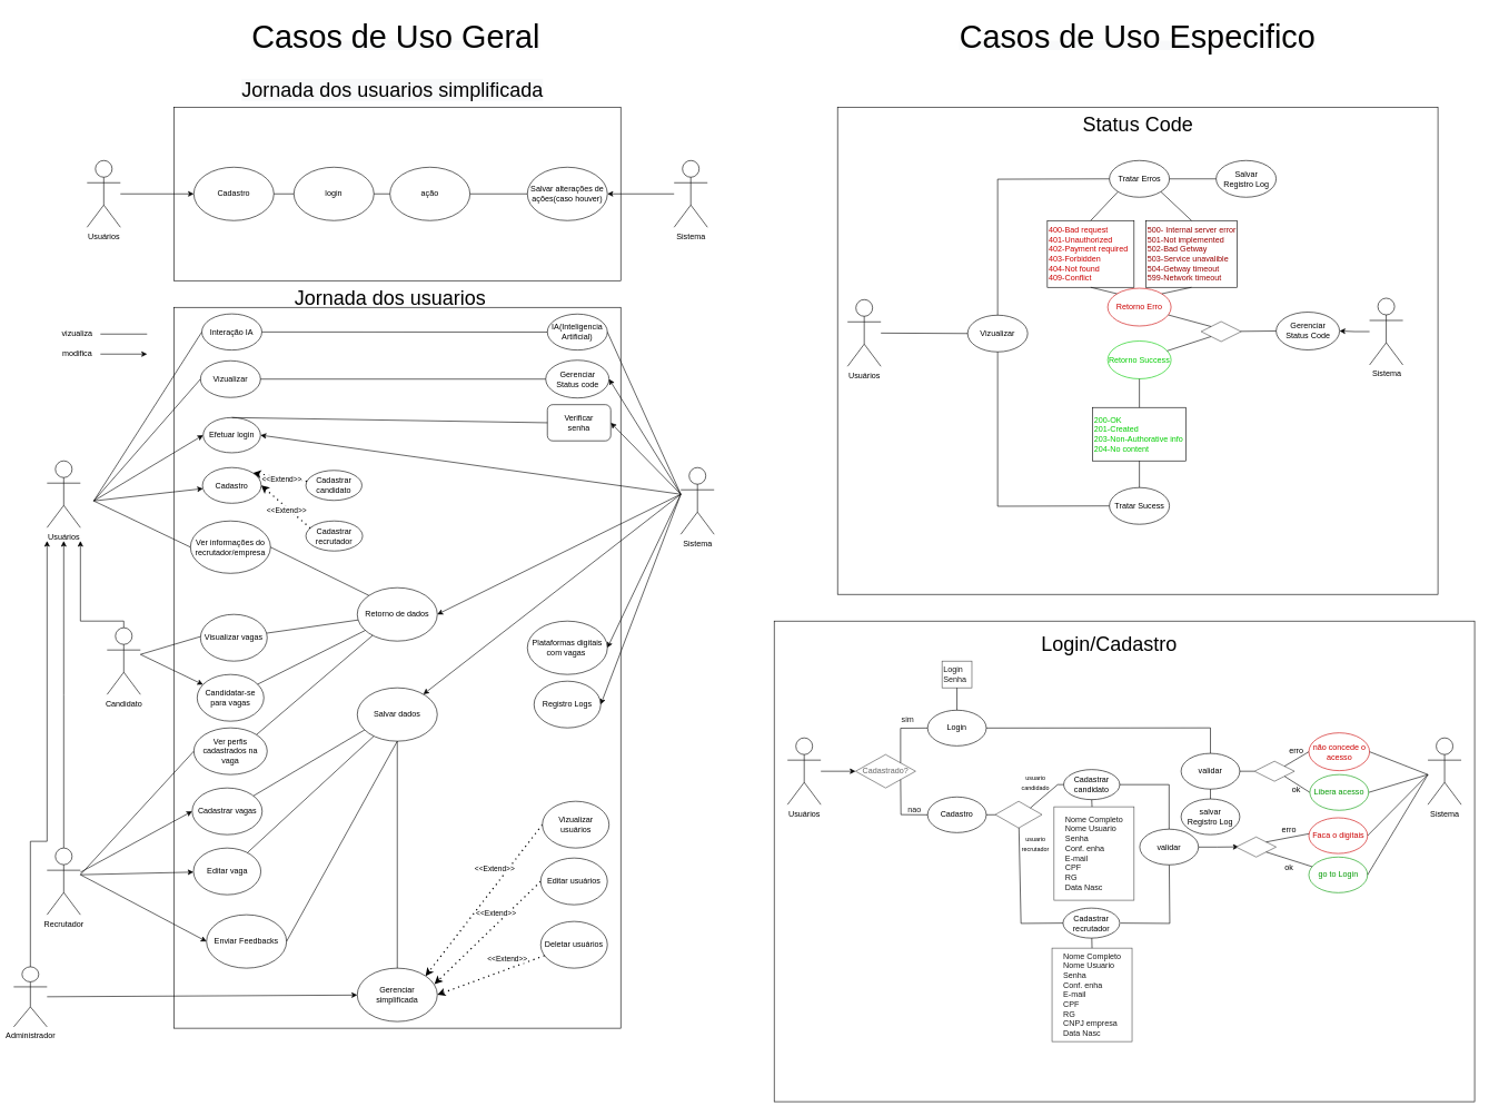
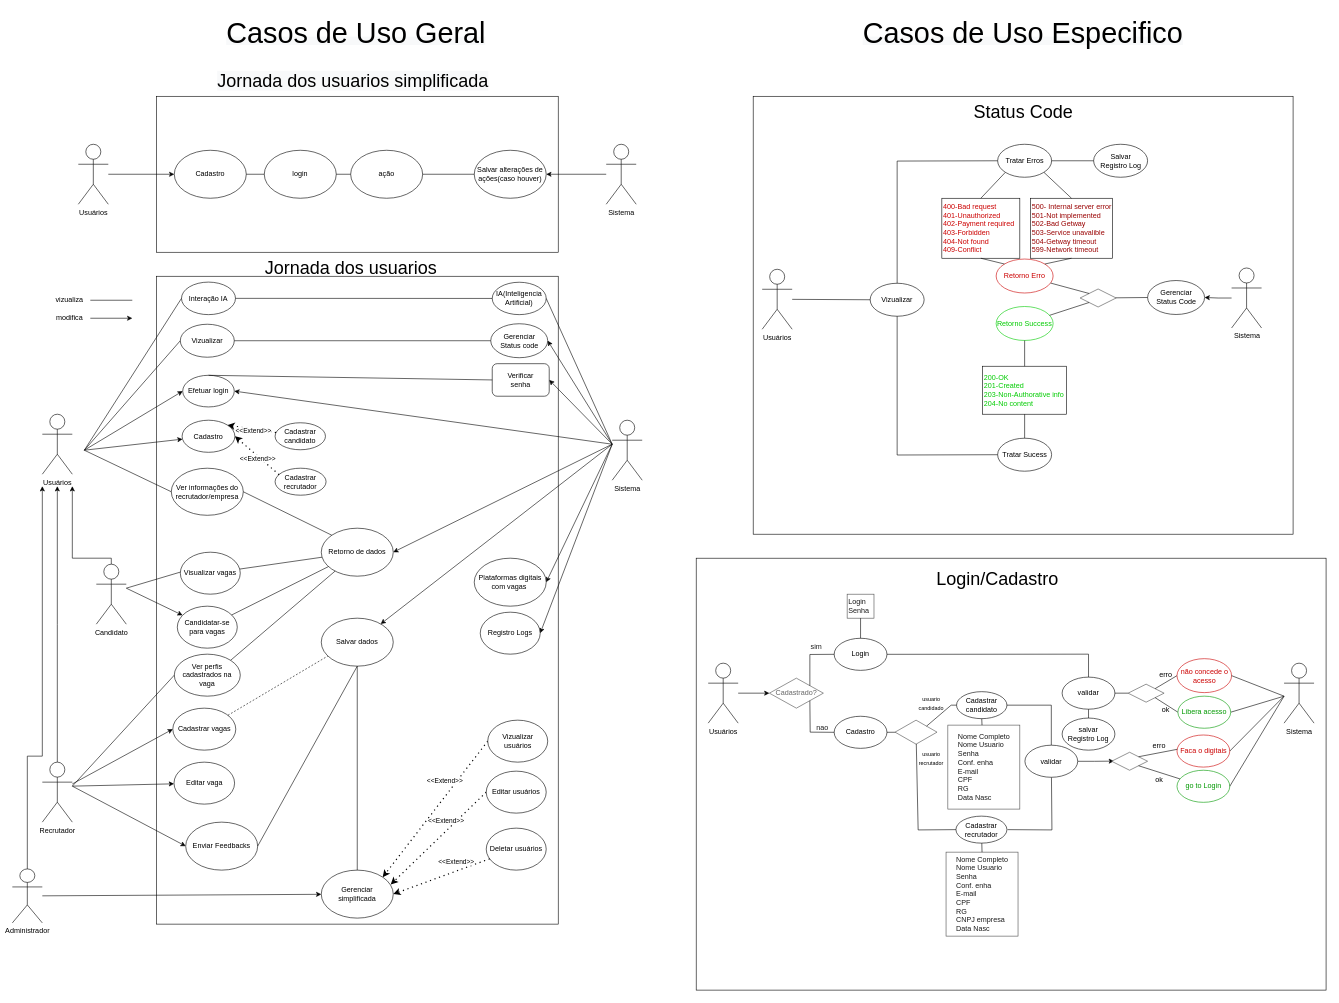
- <mxCell id="56" value="" style="endArrow=none;html=1;rounded=0;entryX=0.092;entryY=0.788;entryDx=0;entryDy=0;entryPerimeter=0;" edge="1" parent="1" source="39" target="49"><mxGeometry width="50" height="50" relative="1" as="geometry"><mxPoint x="460" y="1120" as="sourcePoint" /><mxPoint x="510" y="1070" as="targetPoint" /></mxGeometry></mxCell>
+ <mxCell id="56" value="" style="endArrow=none;html=1;rounded=0;entryX=0.092;entryY=0.788;entryDx=0;entryDy=0;entryPerimeter=0;dashed=1;" edge="1" parent="1" source="39" target="49"><mxGeometry width="50" height="50" relative="1" as="geometry"><mxPoint x="460" y="1120" as="sourcePoint" /><mxPoint x="510" y="1070" as="targetPoint" /></mxGeometry></mxCell>
- <mxCell id="50" value="" style="endArrow=none;html=1;rounded=0;" edge="1" parent="1" source="14" target="49"><mxGeometry width="50" height="50" relative="1" as="geometry"><mxPoint x="450" y="1390" as="sourcePoint" /><mxPoint x="546.334" y="1267.889" as="targetPoint" /></mxGeometry></mxCell>
